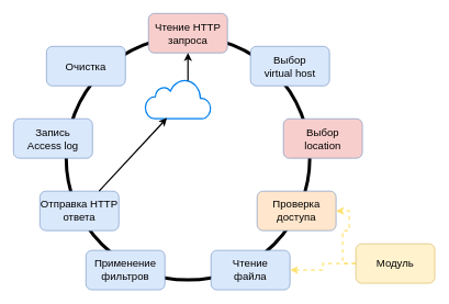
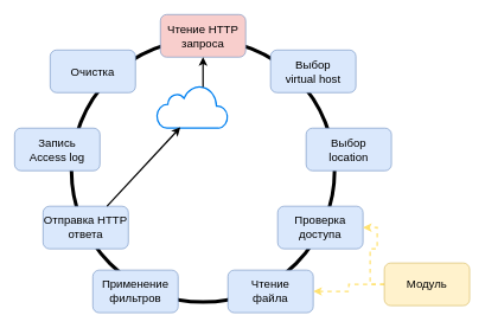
- <mxCell id="5" value="Выбор&lt;br style=&quot;font-size: 16px;&quot;&gt;location" style="rounded=1;whiteSpace=wrap;html=1;fillColor=#f8cecc;strokeColor=#6c8ebf;fontSize=16;" parent="1" vertex="1"><mxGeometry x="430" y="180" width="120" height="60" as="geometry" /></mxCell>
+ <mxCell id="5" value="Выбор&lt;br style=&quot;font-size: 16px;&quot;&gt;location" style="rounded=1;whiteSpace=wrap;html=1;fillColor=#dae8fc;strokeColor=#6c8ebf;fontSize=16;" parent="1" vertex="1"><mxGeometry x="430" y="180" width="120" height="60" as="geometry" /></mxCell>
- <mxCell id="6" value="Проверка доступа" style="rounded=1;whiteSpace=wrap;html=1;fillColor=#ffe6cc;strokeColor=#6c8ebf;fontSize=16;" parent="1" vertex="1"><mxGeometry x="390" y="290" width="120" height="60" as="geometry" /></mxCell>
+ <mxCell id="6" value="Проверка доступа" style="rounded=1;whiteSpace=wrap;html=1;fillColor=#dae8fc;strokeColor=#6c8ebf;fontSize=16;" parent="1" vertex="1"><mxGeometry x="390" y="290" width="120" height="60" as="geometry" /></mxCell>
